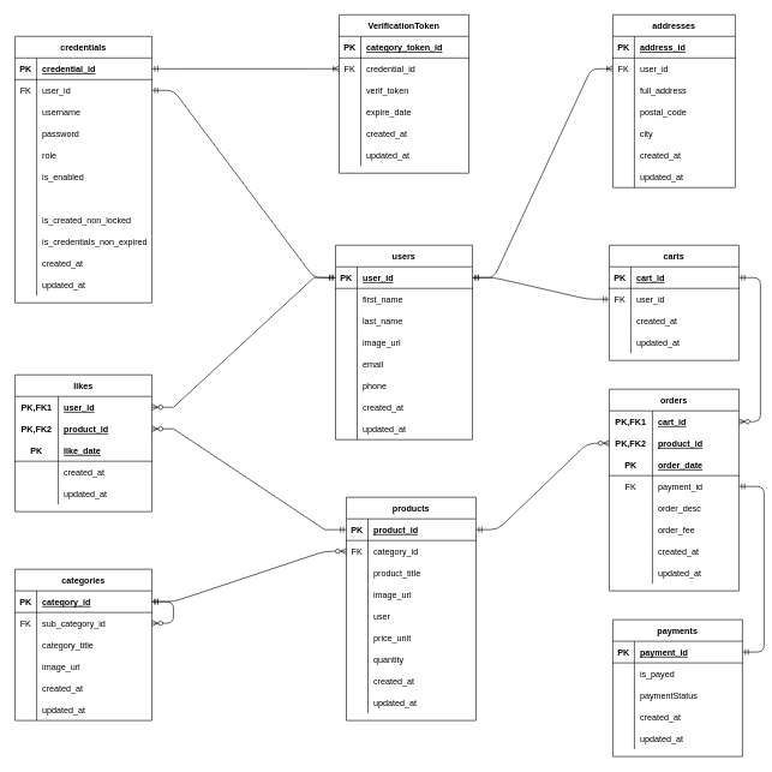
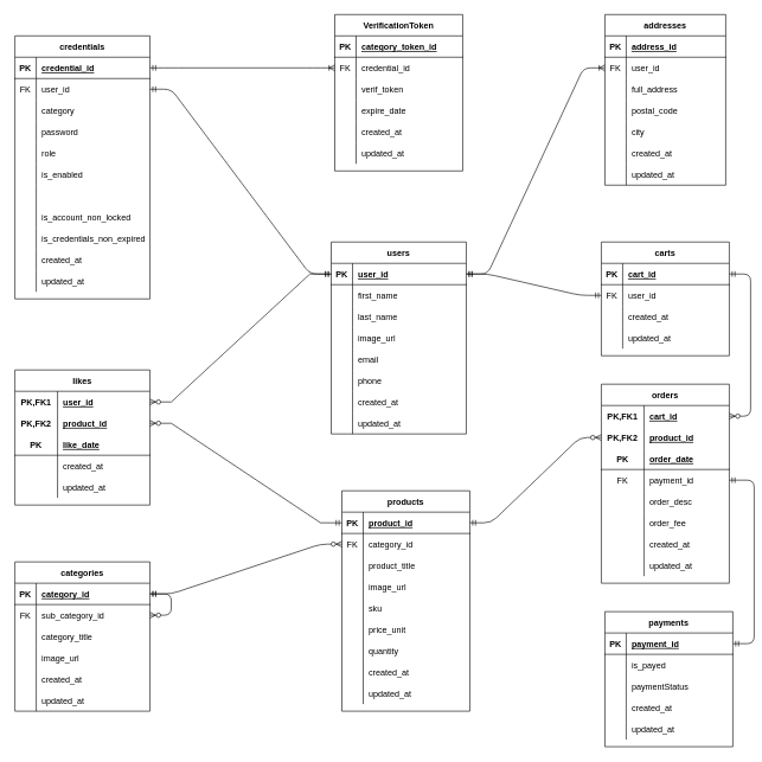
- <mxCell id="36" value="username" style="shape=partialRectangle;connectable=0;fillColor=none;top=0;left=0;bottom=0;right=0;align=left;spacingLeft=6;overflow=hidden;" parent="34" vertex="1"><mxGeometry x="30" width="160" height="30" as="geometry"><mxRectangle width="160" height="30" as="alternateBounds" /></mxGeometry></mxCell>
+ <mxCell id="36" value="category" style="shape=partialRectangle;connectable=0;fillColor=none;top=0;left=0;bottom=0;right=0;align=left;spacingLeft=6;overflow=hidden;" parent="34" vertex="1"><mxGeometry x="30" width="160" height="30" as="geometry"><mxRectangle width="160" height="30" as="alternateBounds" /></mxGeometry></mxCell>
- <mxCell id="50" value="is_created_non_locked" style="shape=partialRectangle;connectable=0;fillColor=none;top=0;left=0;bottom=0;right=0;align=left;spacingLeft=6;overflow=hidden;" parent="48" vertex="1"><mxGeometry x="30" width="160" height="30" as="geometry"><mxRectangle width="160" height="30" as="alternateBounds" /></mxGeometry></mxCell>
+ <mxCell id="50" value="is_account_non_locked" style="shape=partialRectangle;connectable=0;fillColor=none;top=0;left=0;bottom=0;right=0;align=left;spacingLeft=6;overflow=hidden;" parent="48" vertex="1"><mxGeometry x="30" width="160" height="30" as="geometry"><mxRectangle width="160" height="30" as="alternateBounds" /></mxGeometry></mxCell>
- <mxCell id="97" value="user" style="shape=partialRectangle;connectable=0;fillColor=none;top=0;left=0;bottom=0;right=0;align=left;spacingLeft=6;overflow=hidden;" parent="95" vertex="1"><mxGeometry x="30" width="150" height="30" as="geometry"><mxRectangle width="150" height="30" as="alternateBounds" /></mxGeometry></mxCell>
+ <mxCell id="97" value="sku" style="shape=partialRectangle;connectable=0;fillColor=none;top=0;left=0;bottom=0;right=0;align=left;spacingLeft=6;overflow=hidden;" parent="95" vertex="1"><mxGeometry x="30" width="150" height="30" as="geometry"><mxRectangle width="150" height="30" as="alternateBounds" /></mxGeometry></mxCell>
